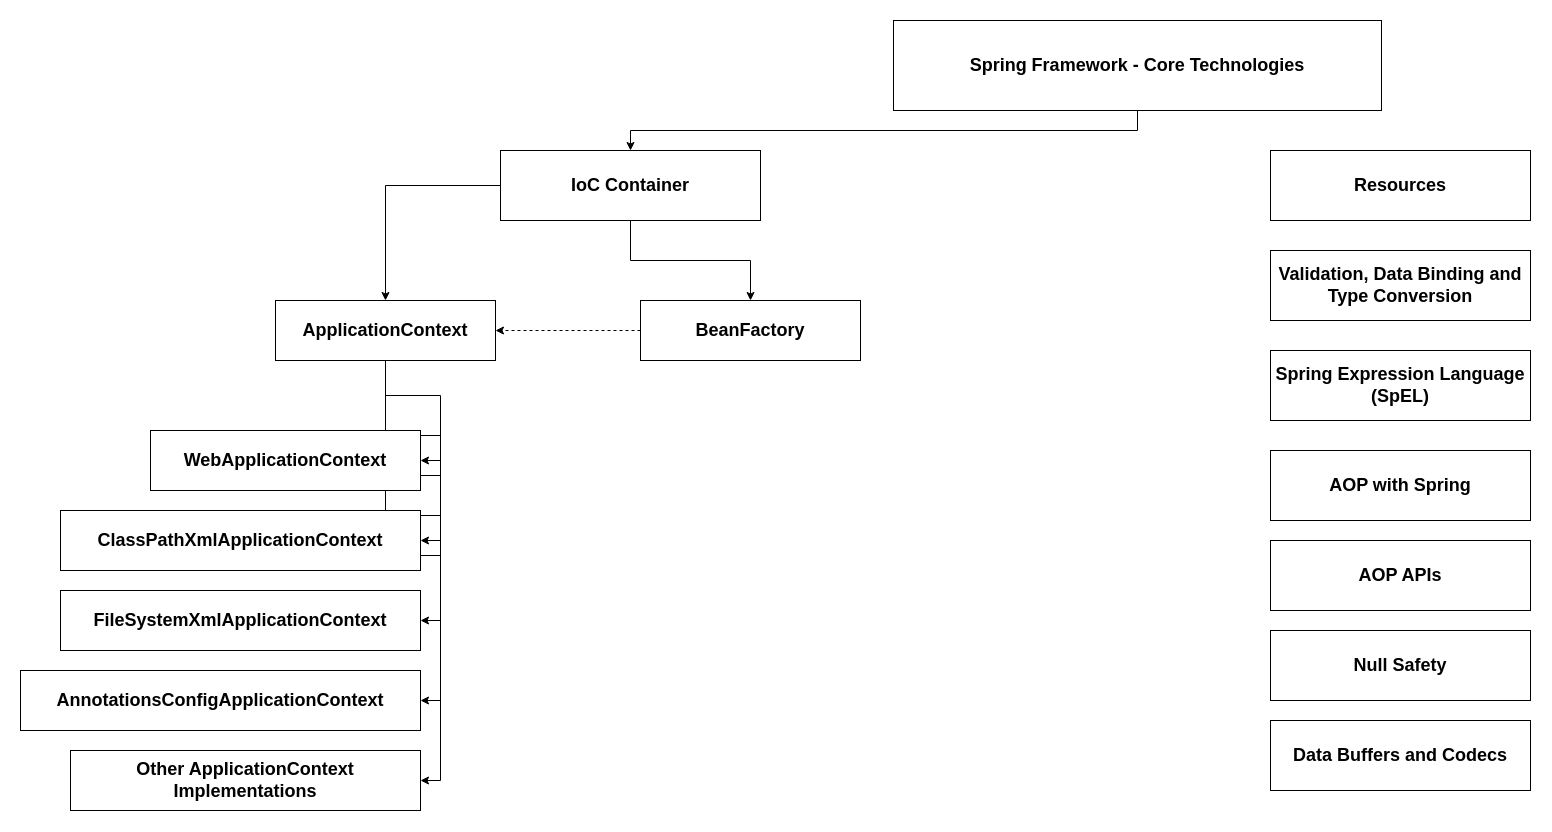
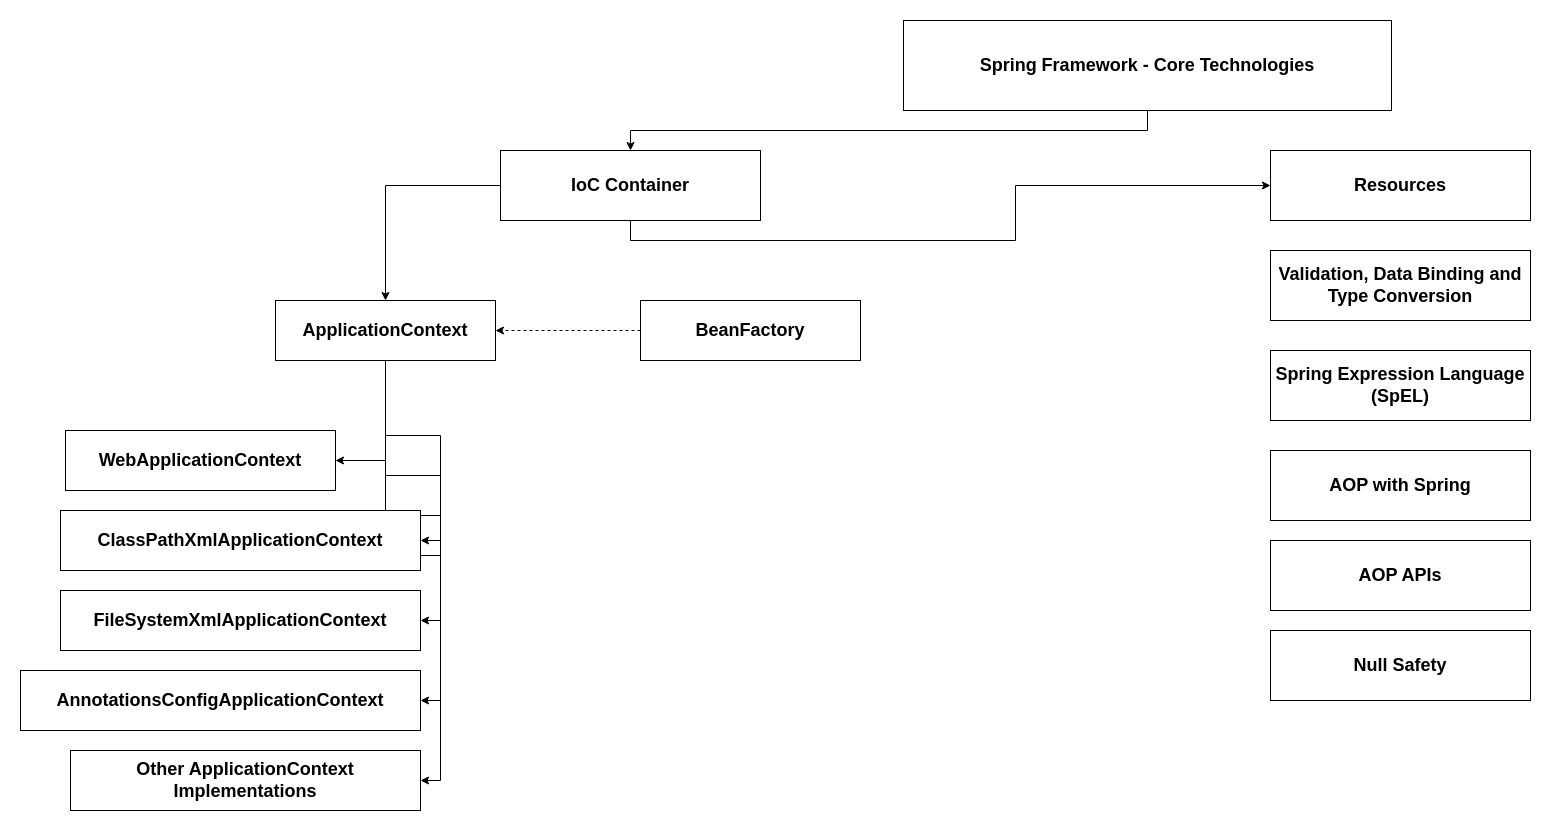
- <mxCell id="3" value="&lt;div style=&quot;font-size: 18px;&quot;&gt;&lt;font style=&quot;font-size: 18px;&quot;&gt;&lt;span style=&quot;font-size: 18px;&quot;&gt;Spring Framework - Core Technologies&lt;/span&gt;&lt;/font&gt;&lt;/div&gt;" style="rounded=0;whiteSpace=wrap;html=1;fontSize=18;fontStyle=1" parent="1" vertex="1"><mxGeometry x="893" y="20" width="488" height="90" as="geometry" /></mxCell>
+ <mxCell id="3" value="&lt;div style=&quot;font-size: 18px;&quot;&gt;&lt;font style=&quot;font-size: 18px;&quot;&gt;&lt;span style=&quot;font-size: 18px;&quot;&gt;Spring Framework - Core Technologies&lt;/span&gt;&lt;/font&gt;&lt;/div&gt;" style="rounded=0;whiteSpace=wrap;html=1;fontSize=18;fontStyle=1" parent="1" vertex="1"><mxGeometry x="903" y="20" width="488" height="90" as="geometry" /></mxCell>
- <mxCell id="5" style="edgeStyle=orthogonalEdgeStyle;rounded=0;orthogonalLoop=1;jettySize=auto;html=1;exitX=0.5;exitY=1;exitDx=0;exitDy=0;entryX=0.5;entryY=0;entryDx=0;entryDy=0;fontSize=18;fontStyle=1" edge="1" parent="1" source="6" target="7"><mxGeometry relative="1" as="geometry" /></mxCell>
+ <mxCell id="5" style="edgeStyle=orthogonalEdgeStyle;rounded=0;orthogonalLoop=1;jettySize=auto;html=1;exitX=0.5;exitY=1;exitDx=0;exitDy=0;fontSize=18;fontStyle=1;" edge="1" parent="1" source="6" target="18"><mxGeometry relative="1" as="geometry" /></mxCell>
- <mxCell id="14" value="&lt;span style=&quot;font-size: 18px;&quot;&gt;&lt;font style=&quot;font-size: 18px;&quot;&gt;WebApplicationContext&lt;/font&gt;&lt;/span&gt;" style="rounded=0;whiteSpace=wrap;html=1;fontSize=18;fontStyle=1" parent="1" vertex="1"><mxGeometry x="150" y="430" width="270" height="60" as="geometry" /></mxCell>
+ <mxCell id="14" value="&lt;span style=&quot;font-size: 18px;&quot;&gt;&lt;font style=&quot;font-size: 18px;&quot;&gt;WebApplicationContext&lt;/font&gt;&lt;/span&gt;" style="rounded=0;whiteSpace=wrap;html=1;fontSize=18;fontStyle=1" parent="1" vertex="1"><mxGeometry x="65" y="430" width="270" height="60" as="geometry" /></mxCell>
- <mxCell id="24" value="&lt;span style=&quot;font-size: 18px;&quot;&gt;&lt;font style=&quot;font-size: 18px;&quot;&gt;Data Buffers and Codecs&lt;br style=&quot;font-size: 18px;&quot;&gt;&lt;/font&gt;&lt;/span&gt;" style="rounded=0;whiteSpace=wrap;html=1;fontSize=18;fontStyle=1" parent="1" vertex="1"><mxGeometry x="1270" y="720" width="260" height="70" as="geometry" /></mxCell>
